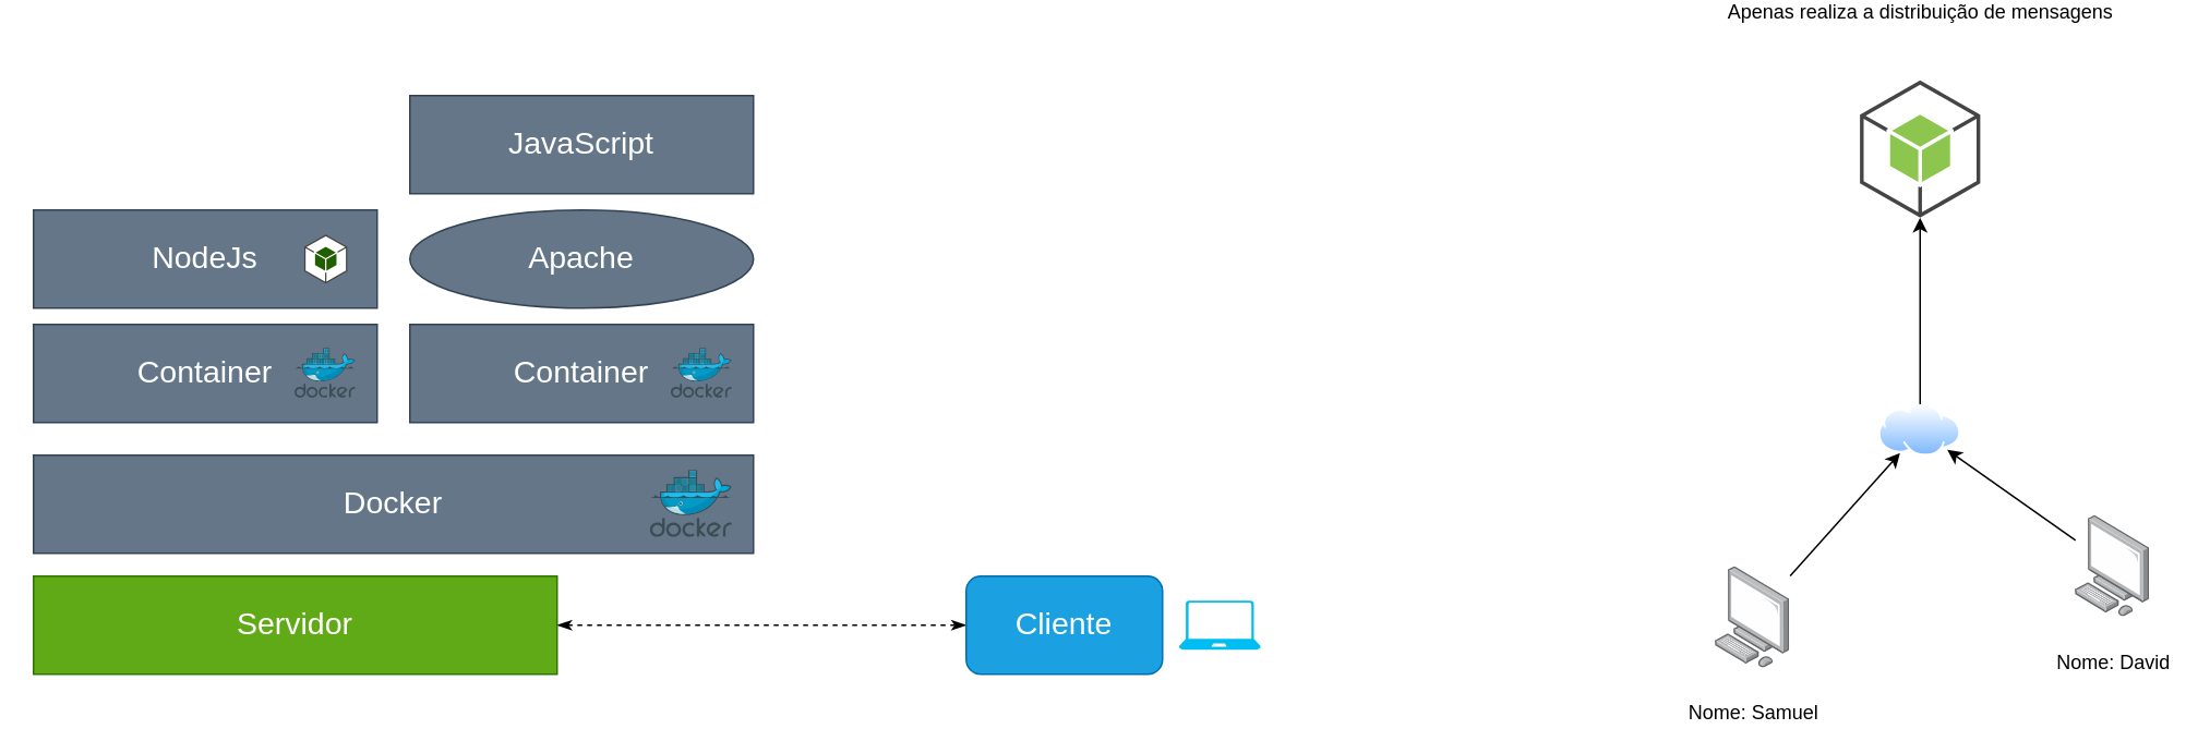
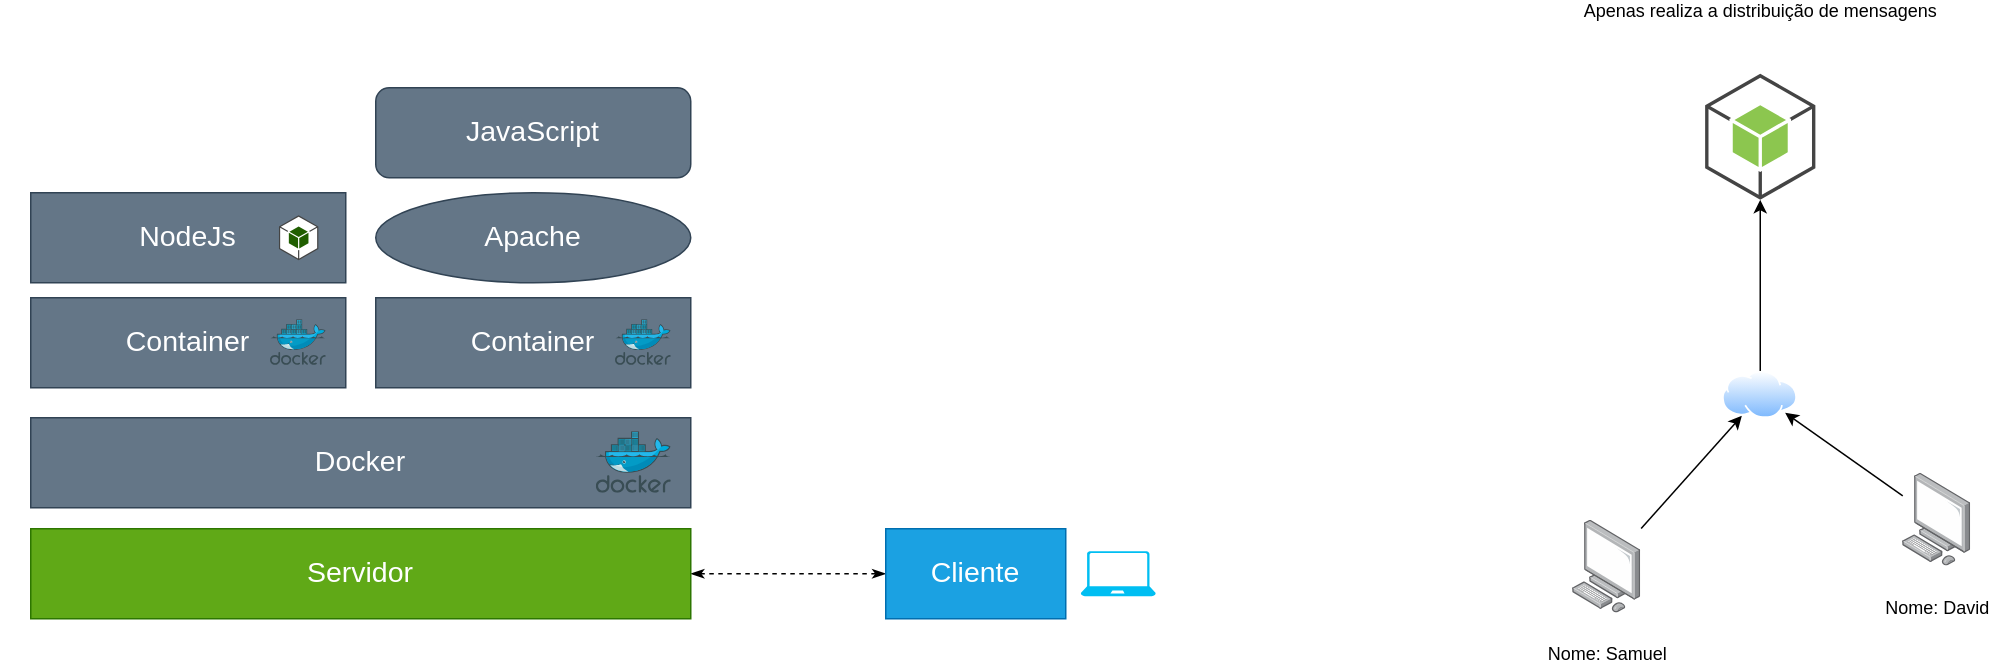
- <mxCell id="14" value="JavaScript" style="rounded=0;whiteSpace=wrap;html=1;fillColor=#647687;fontColor=#ffffff;strokeColor=#314354;fontSize=19;" parent="1" vertex="1"><mxGeometry x="250" y="30" width="210" height="60" as="geometry" /></mxCell>
+ <mxCell id="14" value="JavaScript" style="whiteSpace=wrap;html=1;fillColor=#647687;fontColor=#ffffff;strokeColor=#314354;fontSize=19;rounded=1;" parent="1" vertex="1"><mxGeometry x="250" y="30" width="210" height="60" as="geometry" /></mxCell>
- <mxCell id="3" value="Servidor" style="rounded=0;whiteSpace=wrap;html=1;fillColor=#60a917;fontColor=#ffffff;strokeColor=#2D7600;fontSize=19;" parent="1" vertex="1"><mxGeometry x="20" y="324" width="320" height="60" as="geometry" /></mxCell>
+ <mxCell id="3" value="Servidor" style="rounded=0;whiteSpace=wrap;html=1;fillColor=#60a917;fontColor=#ffffff;strokeColor=#2D7600;fontSize=19;" parent="1" vertex="1"><mxGeometry x="20" y="324" width="440" height="60" as="geometry" /></mxCell>
- <mxCell id="4" value="Cliente" style="whiteSpace=wrap;html=1;fillColor=#1ba1e2;fontColor=#ffffff;strokeColor=#006EAF;fontSize=19;rounded=1;" parent="1" vertex="1"><mxGeometry x="590" y="324" width="120" height="60" as="geometry" /></mxCell>
+ <mxCell id="4" value="Cliente" style="rounded=0;whiteSpace=wrap;html=1;fillColor=#1ba1e2;fontColor=#ffffff;strokeColor=#006EAF;fontSize=19;" parent="1" vertex="1"><mxGeometry x="590" y="324" width="120" height="60" as="geometry" /></mxCell>
